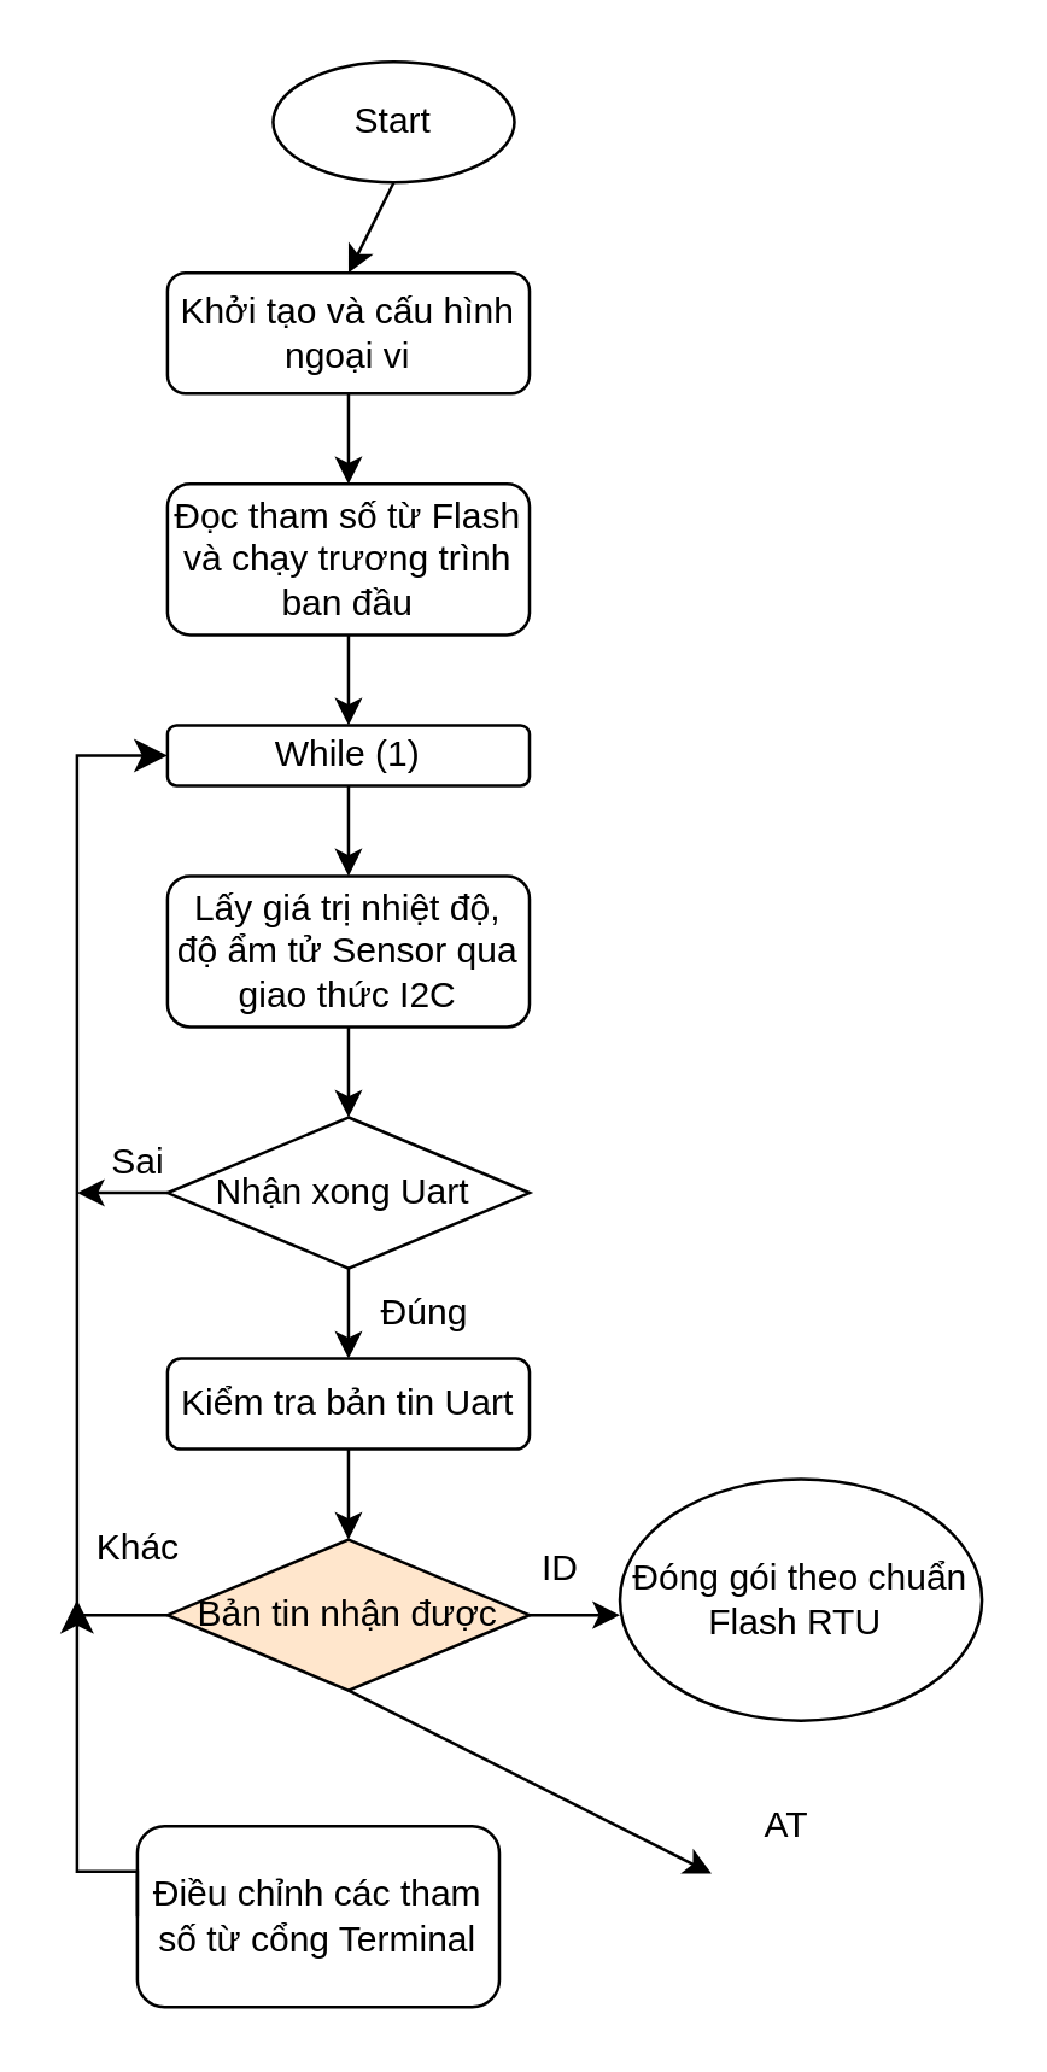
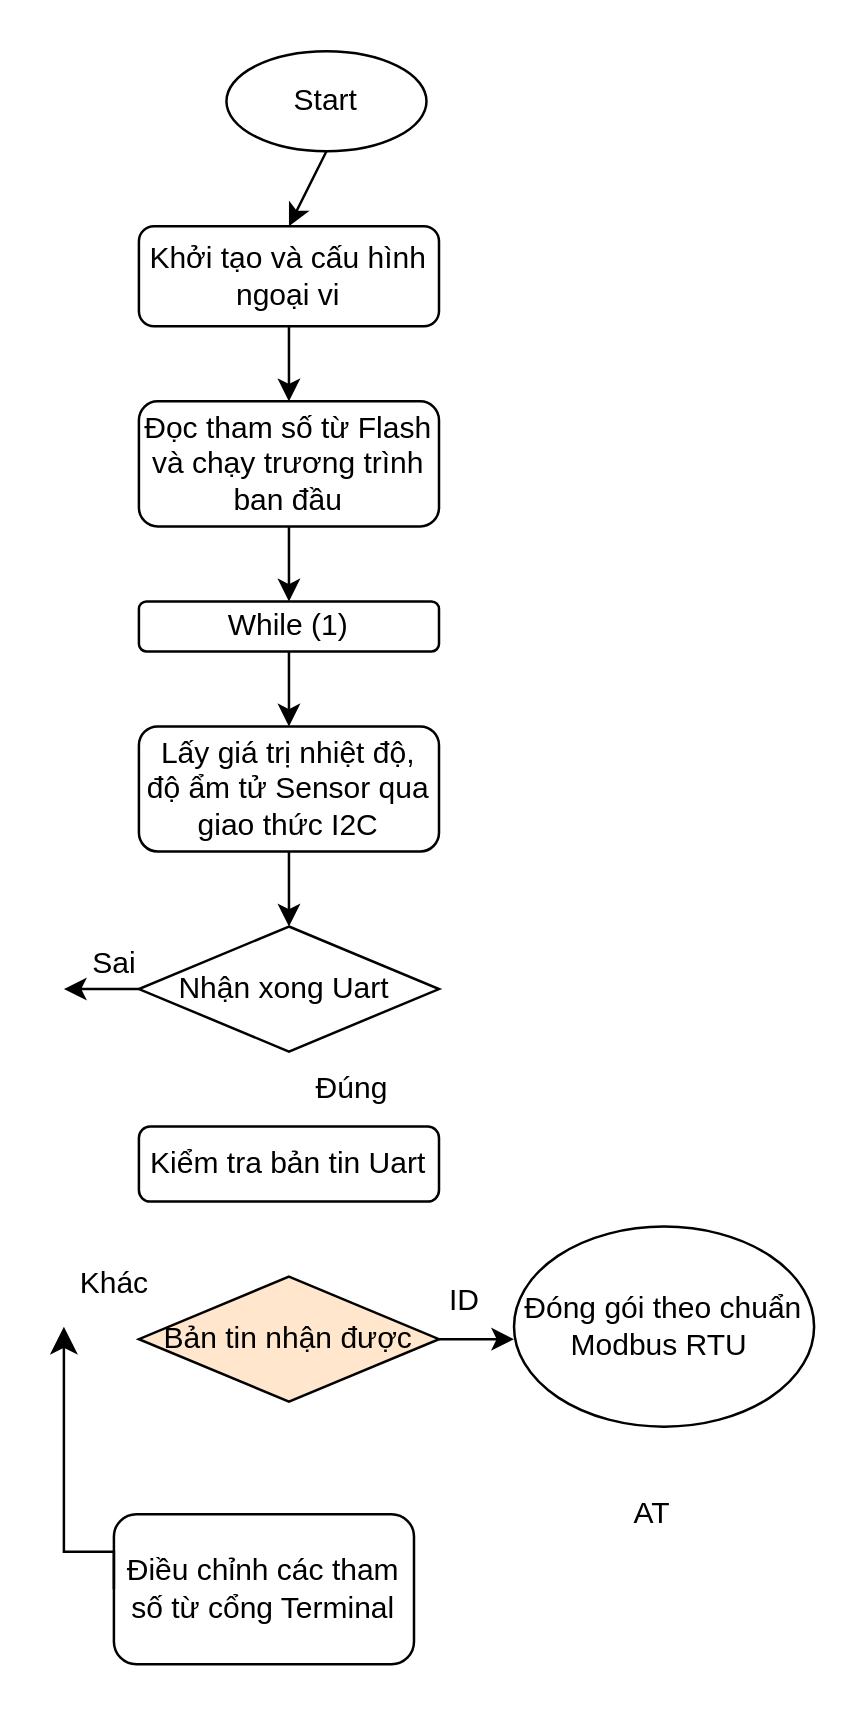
- <mxCell id="19" value="" style="edgeStyle=segmentEdgeStyle;endArrow=classic;html=1;curved=0;rounded=0;endSize=8;startSize=8;sourcePerimeterSpacing=0;targetPerimeterSpacing=0;entryX=0;entryY=0.5;entryDx=0;entryDy=0;exitX=0;exitY=0.5;exitDx=0;exitDy=0;" edge="1" parent="1" source="16" target="8"><mxGeometry width="100" relative="1" as="geometry"><mxPoint x="-75" y="300" as="sourcePoint" /><mxPoint x="25" y="340" as="targetPoint" /><Array as="points"><mxPoint x="25" y="535" /><mxPoint x="25" y="250" /></Array></mxGeometry></mxCell>
- <mxCell id="14" value="" style="edgeStyle=none;orthogonalLoop=1;jettySize=auto;html=1;rounded=0;exitX=0.5;exitY=1;exitDx=0;exitDy=0;" edge="1" parent="1" source="12" target="15"><mxGeometry width="100" relative="1" as="geometry"><mxPoint x="115" y="420" as="sourcePoint" /><mxPoint x="115" y="450" as="targetPoint" /><Array as="points" /></mxGeometry></mxCell>
- <mxCell id="17" value="" style="edgeStyle=none;orthogonalLoop=1;jettySize=auto;html=1;rounded=0;exitX=0.5;exitY=1;exitDx=0;exitDy=0;entryX=0.5;entryY=0;entryDx=0;entryDy=0;" edge="1" parent="1" source="15" target="16"><mxGeometry width="100" relative="1" as="geometry"><mxPoint x="195" y="510" as="sourcePoint" /><mxPoint x="295" y="510" as="targetPoint" /><Array as="points" /></mxGeometry></mxCell>
- <mxCell id="29" value="Đóng gói theo chuẩn Flash RTU&amp;nbsp;" style="ellipse;whiteSpace=wrap;html=1;" vertex="1" parent="1"><mxGeometry x="205" y="490" width="120" height="80" as="geometry" /></mxCell>
+ <mxCell id="29" value="Đóng gói theo chuẩn Modbus RTU&amp;nbsp;" style="ellipse;whiteSpace=wrap;html=1;" vertex="1" parent="1"><mxGeometry x="205" y="490" width="120" height="80" as="geometry" /></mxCell>
- <mxCell id="27" value="" style="edgeStyle=none;orthogonalLoop=1;jettySize=auto;html=1;rounded=0;exitX=0.5;exitY=1;exitDx=0;exitDy=0;entryX=-0.116;entryY=1.024;entryDx=0;entryDy=0;entryPerimeter=0;" edge="1" parent="1" source="16" target="26"><mxGeometry width="100" relative="1" as="geometry"><mxPoint y="580" as="sourcePoint" x="-25" /><mxPoint x="75" y="580" as="targetPoint" /><Array as="points" /></mxGeometry></mxCell>
